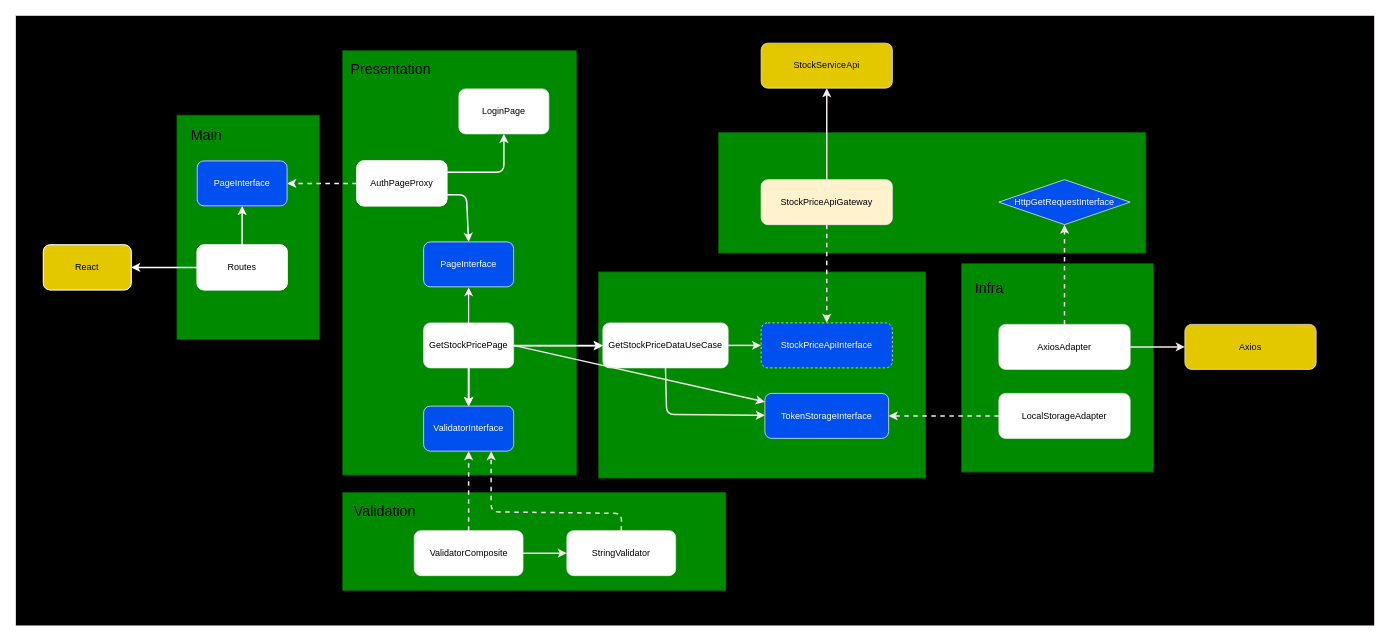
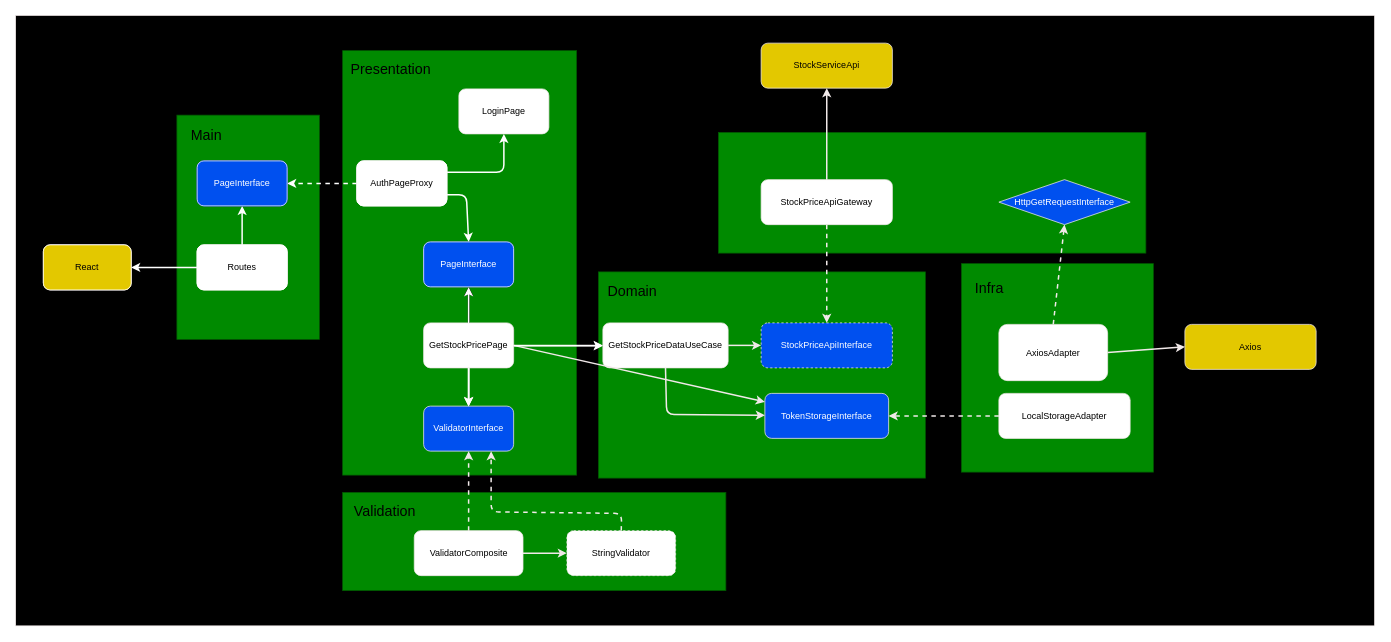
- <mxCell id="15" value="StockPriceApiGateway" style="rounded=1;whiteSpace=wrap;html=1;strokeColor=#f1e9e9;fillColor=#fff2cc;" parent="1" vertex="1"><mxGeometry x="1014" y="239" width="175" height="60" as="geometry" /></mxCell>
+ <mxCell id="15" value="StockPriceApiGateway" style="rounded=1;whiteSpace=wrap;html=1;strokeColor=#f1e9e9;" parent="1" vertex="1"><mxGeometry x="1014" y="239" width="175" height="60" as="geometry" /></mxCell>
+ <mxCell id="11" value="Domain" style="text;html=1;strokeColor=none;fillColor=none;align=center;verticalAlign=middle;whiteSpace=wrap;rounded=0;fontSize=19;" parent="1" vertex="1"><mxGeometry x="803" y="369" width="79" height="38" as="geometry" /></mxCell>
- <mxCell id="21" value="AxiosAdapter" style="rounded=1;whiteSpace=wrap;html=1;strokeColor=#f1e9e9;" parent="1" vertex="1"><mxGeometry x="1331" y="432" width="175" height="60" as="geometry" /></mxCell>
+ <mxCell id="21" value="AxiosAdapter" style="rounded=1;whiteSpace=wrap;html=1;strokeColor=#f1e9e9;" parent="1" vertex="1"><mxGeometry x="1331" y="432" width="145" height="75" as="geometry" /></mxCell>
- <mxCell id="38" value="StringValidator" style="rounded=1;whiteSpace=wrap;html=1;strokeColor=#f1e9e9;" parent="1" vertex="1"><mxGeometry x="755" y="707" width="145" height="60" as="geometry" /></mxCell>
+ <mxCell id="38" value="StringValidator" style="rounded=1;whiteSpace=wrap;html=1;strokeColor=#f1e9e9;dashed=1;" parent="1" vertex="1"><mxGeometry x="755" y="707" width="145" height="60" as="geometry" /></mxCell>
